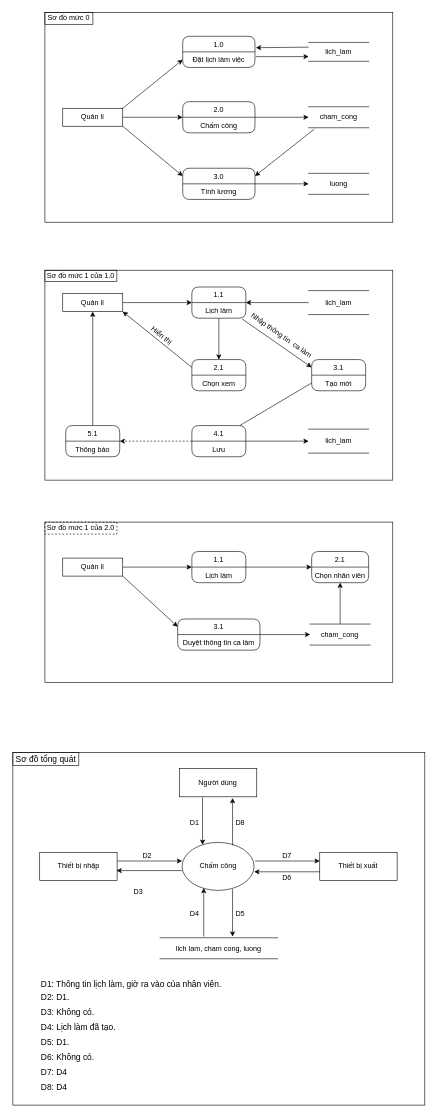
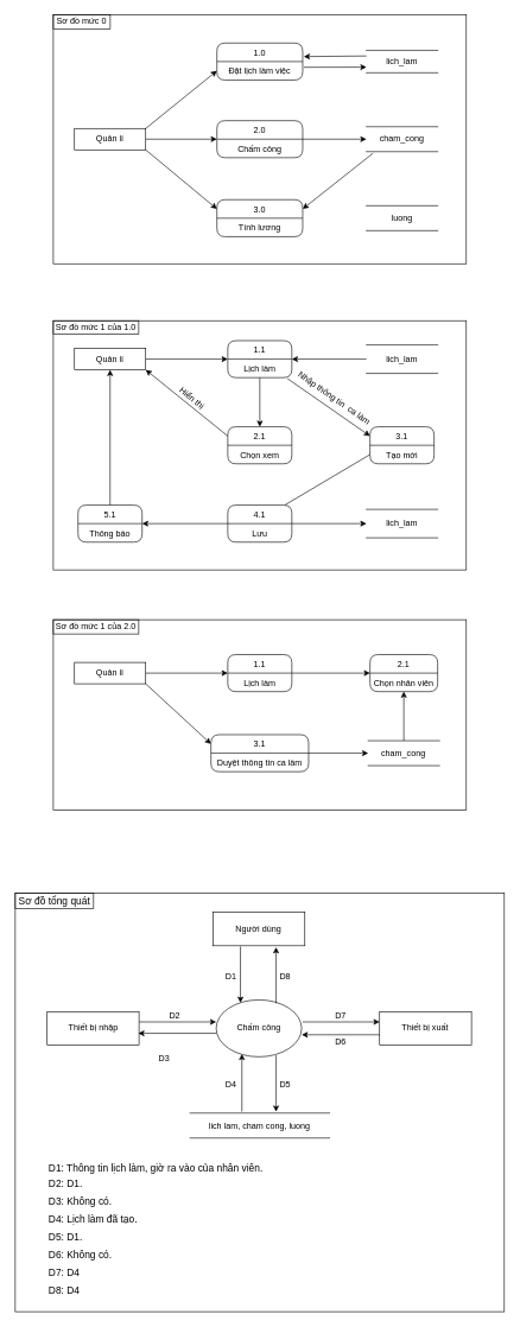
- <mxCell id="13" style="edgeStyle=orthogonalEdgeStyle;rounded=0;orthogonalLoop=1;jettySize=auto;html=1;entryX=0;entryY=0.5;entryDx=0;entryDy=0;" parent="1" source="14" target="22" edge="1"><mxGeometry relative="1" as="geometry" /></mxCell>
- <mxCell id="40" style="edgeStyle=orthogonalEdgeStyle;rounded=0;orthogonalLoop=1;jettySize=auto;html=1;dashed=1;" parent="1" source="42" target="45" edge="1"><mxGeometry relative="1" as="geometry" /></mxCell>
+ <mxCell id="40" style="edgeStyle=orthogonalEdgeStyle;rounded=0;orthogonalLoop=1;jettySize=auto;html=1;" parent="1" source="42" target="45" edge="1"><mxGeometry relative="1" as="geometry" /></mxCell>
- <mxCell id="63" value="Sơ đồ mức 1 của 2.0" style="rounded=0;whiteSpace=wrap;html=1;fillColor=none;dashed=1;" parent="1" vertex="1"><mxGeometry x="74.24" y="870" width="120" height="20" as="geometry" /></mxCell>
+ <mxCell id="63" value="Sơ đồ mức 1 của 2.0" style="rounded=0;whiteSpace=wrap;html=1;fillColor=none;" parent="1" vertex="1"><mxGeometry x="74.24" y="870" width="120" height="20" as="geometry" /></mxCell>
